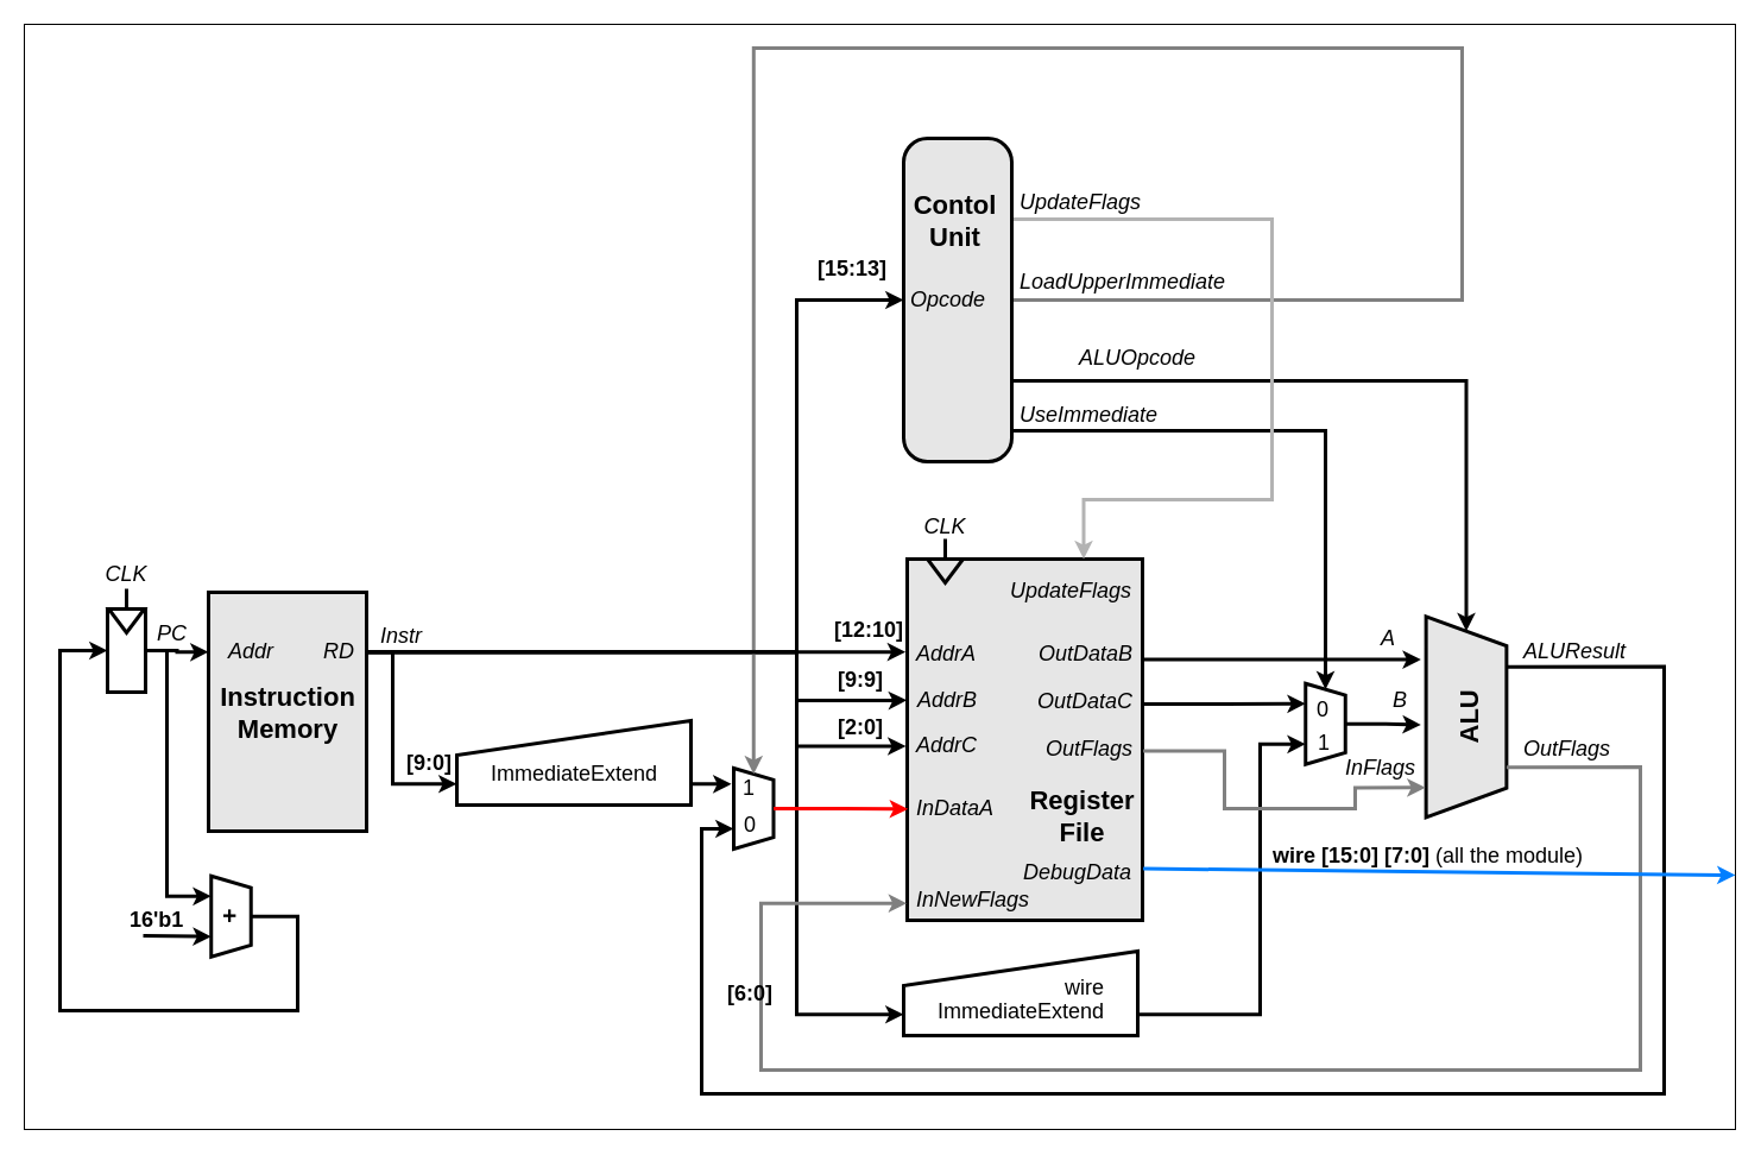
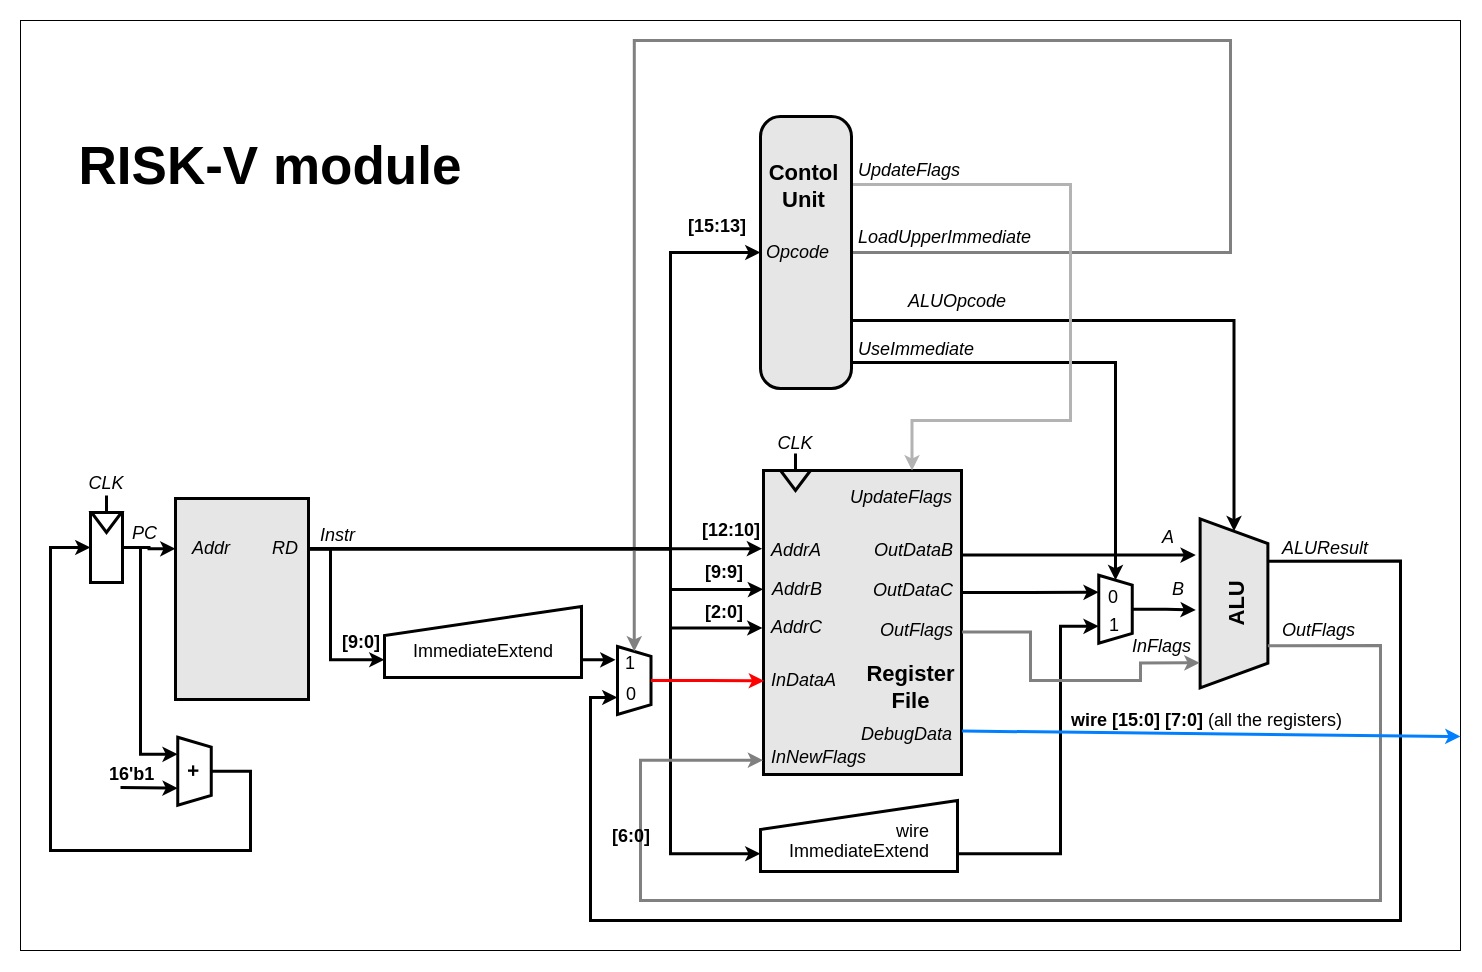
+ <mxCell id="86" value="&lt;font style=&quot;font-size: 53px;&quot;&gt;RISK-V module&lt;/font&gt;" style="text;html=1;strokeColor=none;fillColor=none;align=center;verticalAlign=middle;whiteSpace=wrap;rounded=0;fontStyle=1" parent="1" vertex="1"><mxGeometry x="20" y="110" width="500" height="110" as="geometry" /></mxCell>
- <mxCell id="74" value="&lt;font style=&quot;font-size: 22px;&quot;&gt;Instruction Memory&lt;/font&gt;" style="text;html=1;align=center;verticalAlign=middle;whiteSpace=wrap;rounded=0;fontSize=18;fontStyle=1" parent="1" vertex="1"><mxGeometry x="176" y="570" width="132" height="60" as="geometry" /></mxCell>
- <mxCell id="83" value="wire [15:0] [7:0] &lt;span style=&quot;font-weight: normal;&quot;&gt;(all the module)&lt;/span&gt;" style="text;html=1;align=left;verticalAlign=middle;whiteSpace=wrap;rounded=0;fontSize=18;fontStyle=1" parent="1" vertex="1"><mxGeometry x="1069.25" y="700" width="350.75" height="40" as="geometry" /></mxCell>
+ <mxCell id="83" value="wire [15:0] [7:0] &lt;span style=&quot;font-weight: normal;&quot;&gt;(all the registers)&lt;/span&gt;" style="text;html=1;align=left;verticalAlign=middle;whiteSpace=wrap;rounded=0;fontSize=18;fontStyle=1" parent="1" vertex="1"><mxGeometry x="1069.25" y="700" width="350.75" height="40" as="geometry" /></mxCell>
